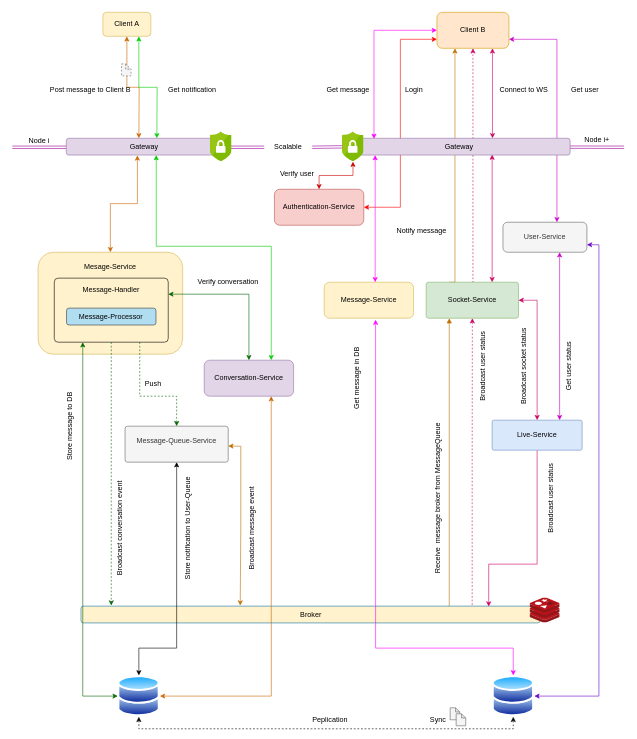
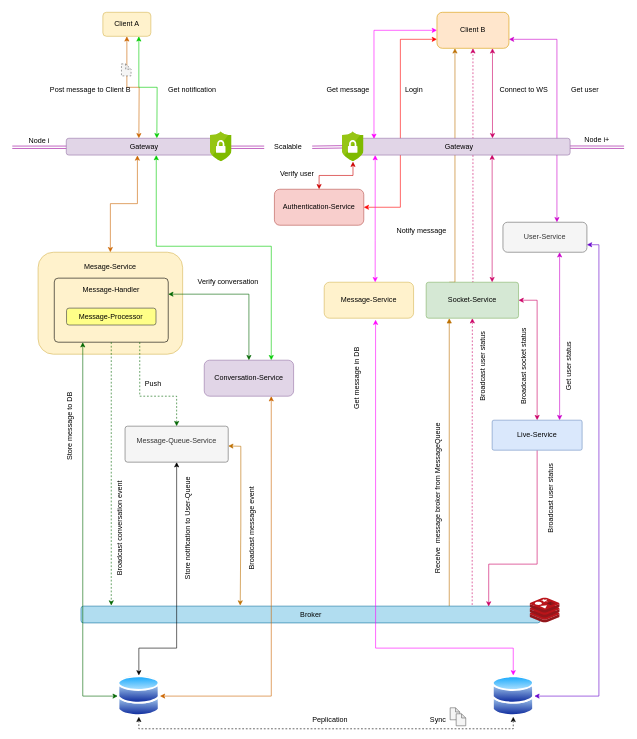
- <mxCell id="56" value="Message-Processor" style="rounded=1;whiteSpace=wrap;html=1;labelBackgroundColor=none;fillColor=#b1ddf0;align=center;strokeColor=#36393d;" parent="54" vertex="1"><mxGeometry x="20.43" y="50" width="149.14" height="28.16" as="geometry" /></mxCell>
+ <mxCell id="56" value="Message-Processor" style="rounded=1;whiteSpace=wrap;html=1;labelBackgroundColor=none;fillColor=#ffff88;align=center;strokeColor=#36393d;" parent="54" vertex="1"><mxGeometry x="20.43" y="50" width="149.14" height="28.16" as="geometry" /></mxCell>
- <mxCell id="5" value="Broker" style="rounded=1;whiteSpace=wrap;html=1;labelBackgroundColor=none;fillColor=#fff2cc;align=center;strokeColor=#10739e;" parent="1" vertex="1"><mxGeometry x="134.5" y="1010" width="765.5" height="28" as="geometry" /></mxCell>
+ <mxCell id="5" value="Broker" style="rounded=1;whiteSpace=wrap;html=1;labelBackgroundColor=none;fillColor=#b1ddf0;align=center;strokeColor=#10739e;" parent="1" vertex="1"><mxGeometry x="134.5" y="1010" width="765.5" height="28" as="geometry" /></mxCell>
